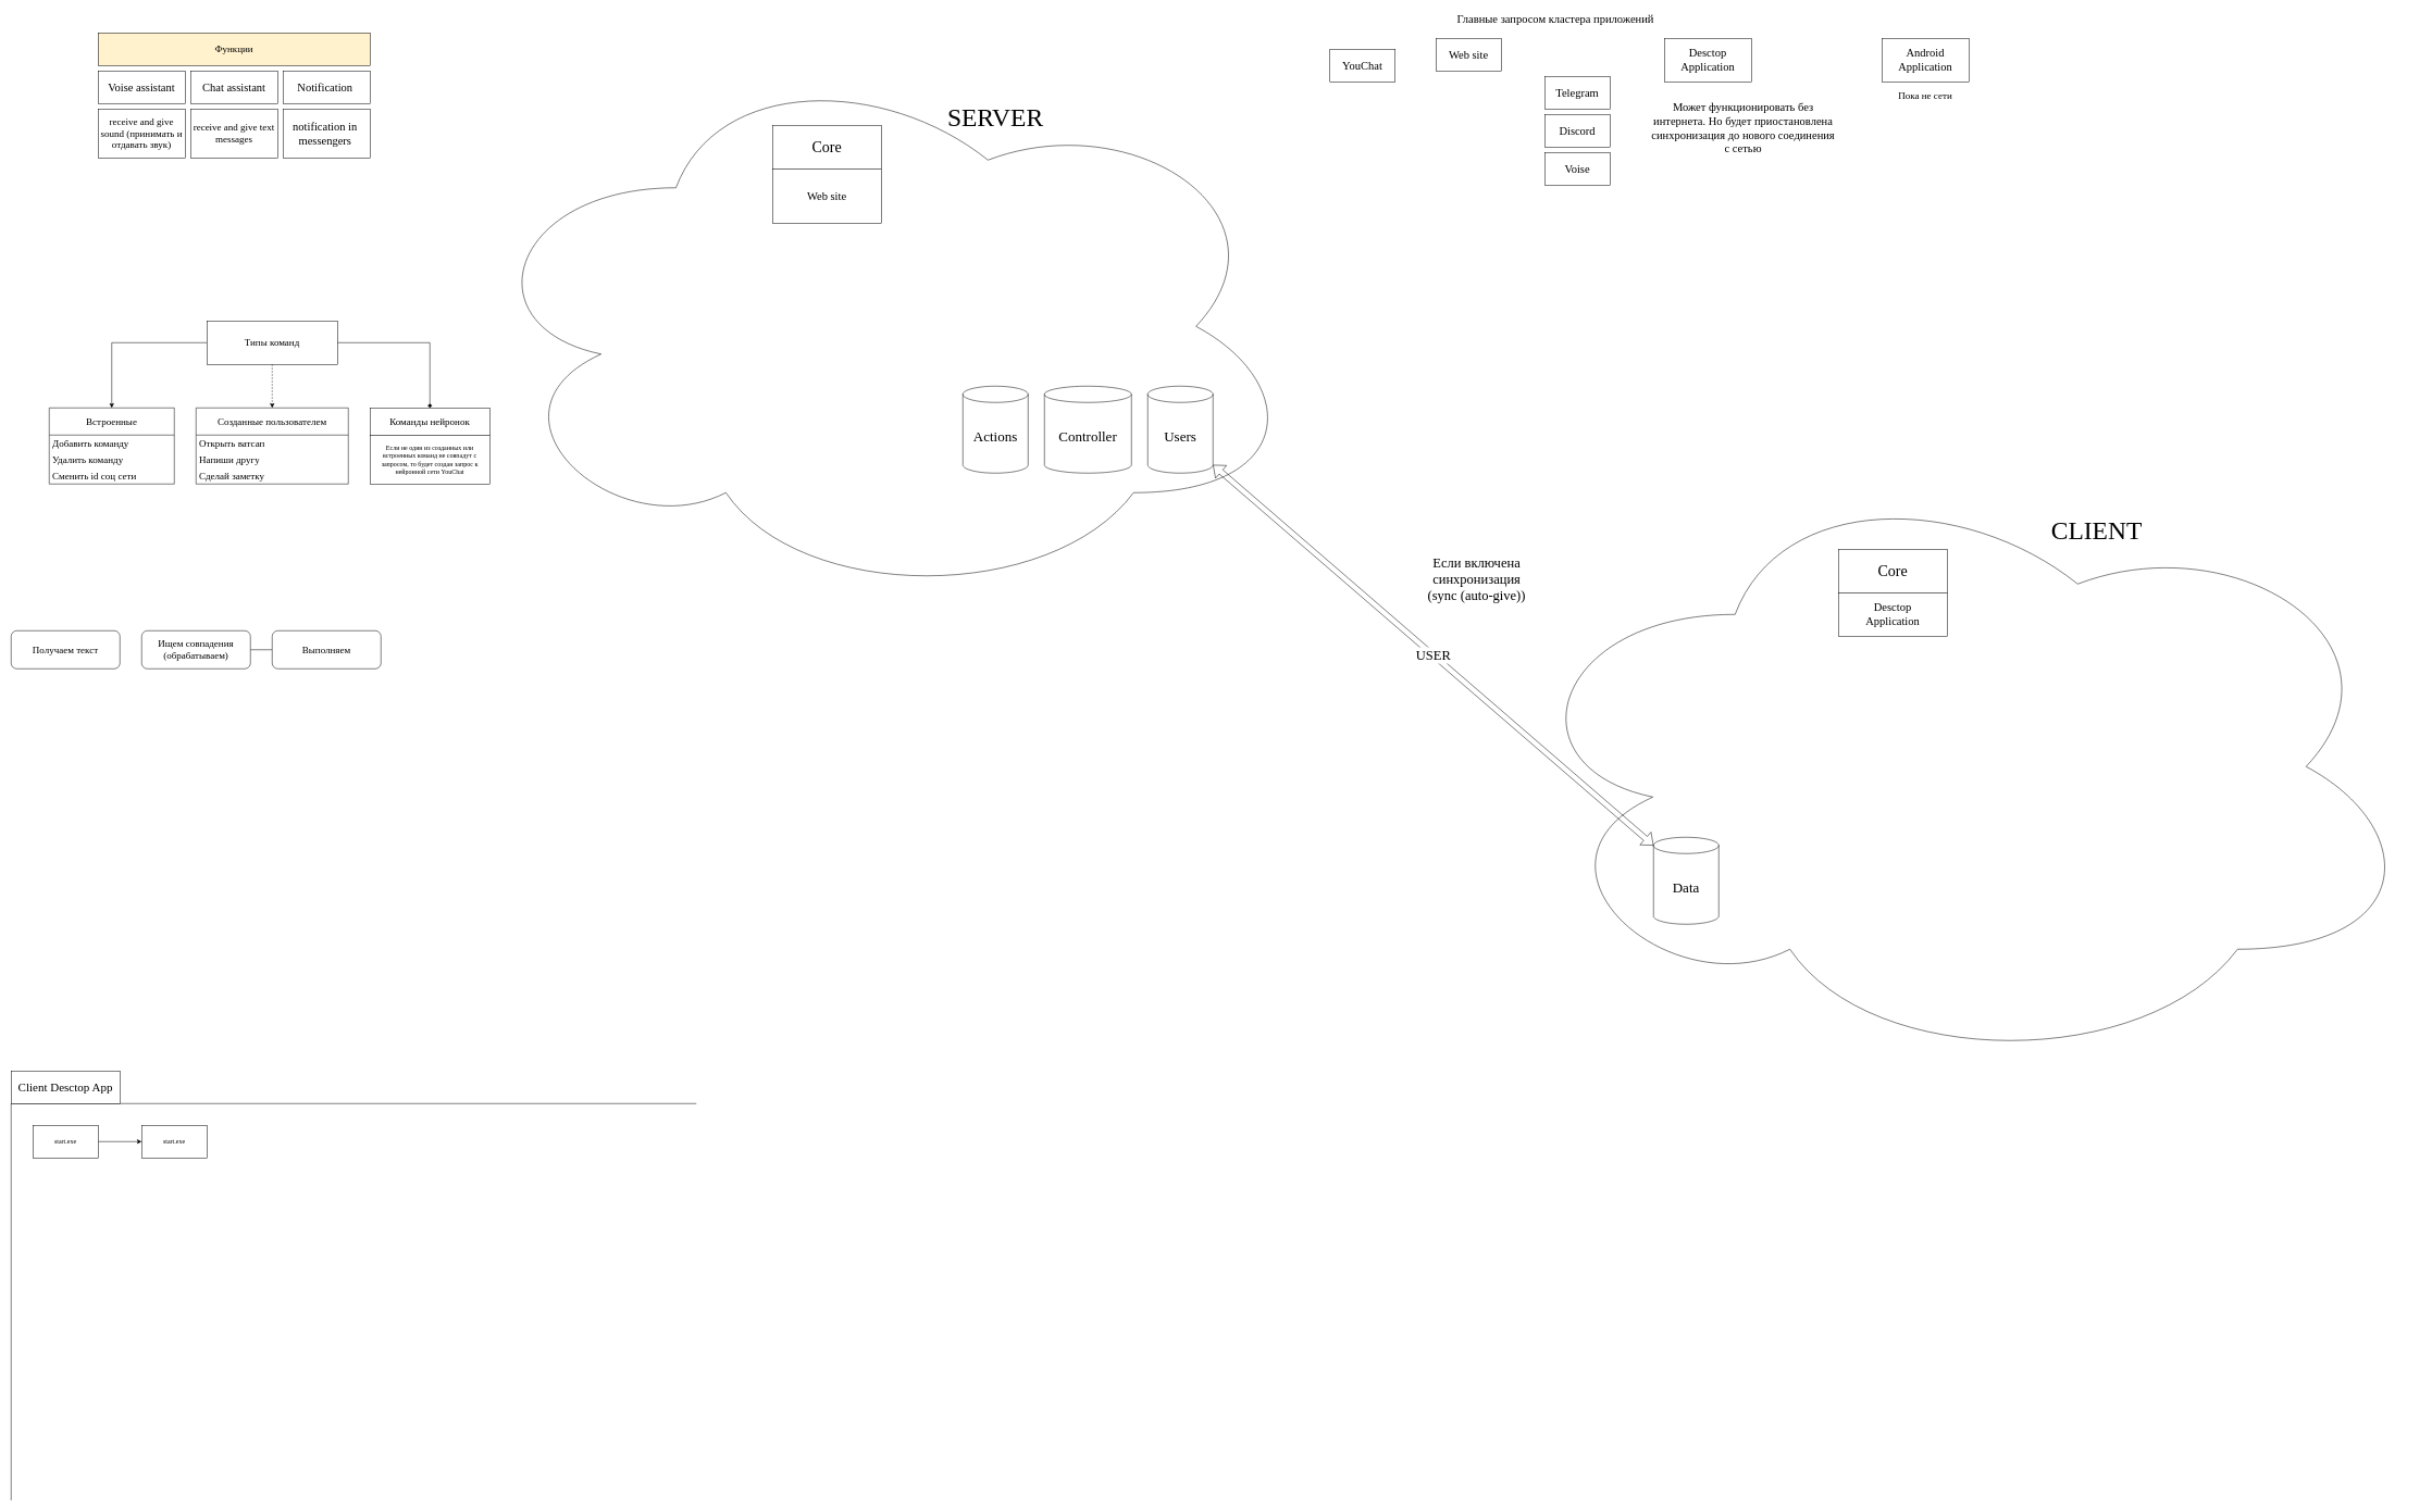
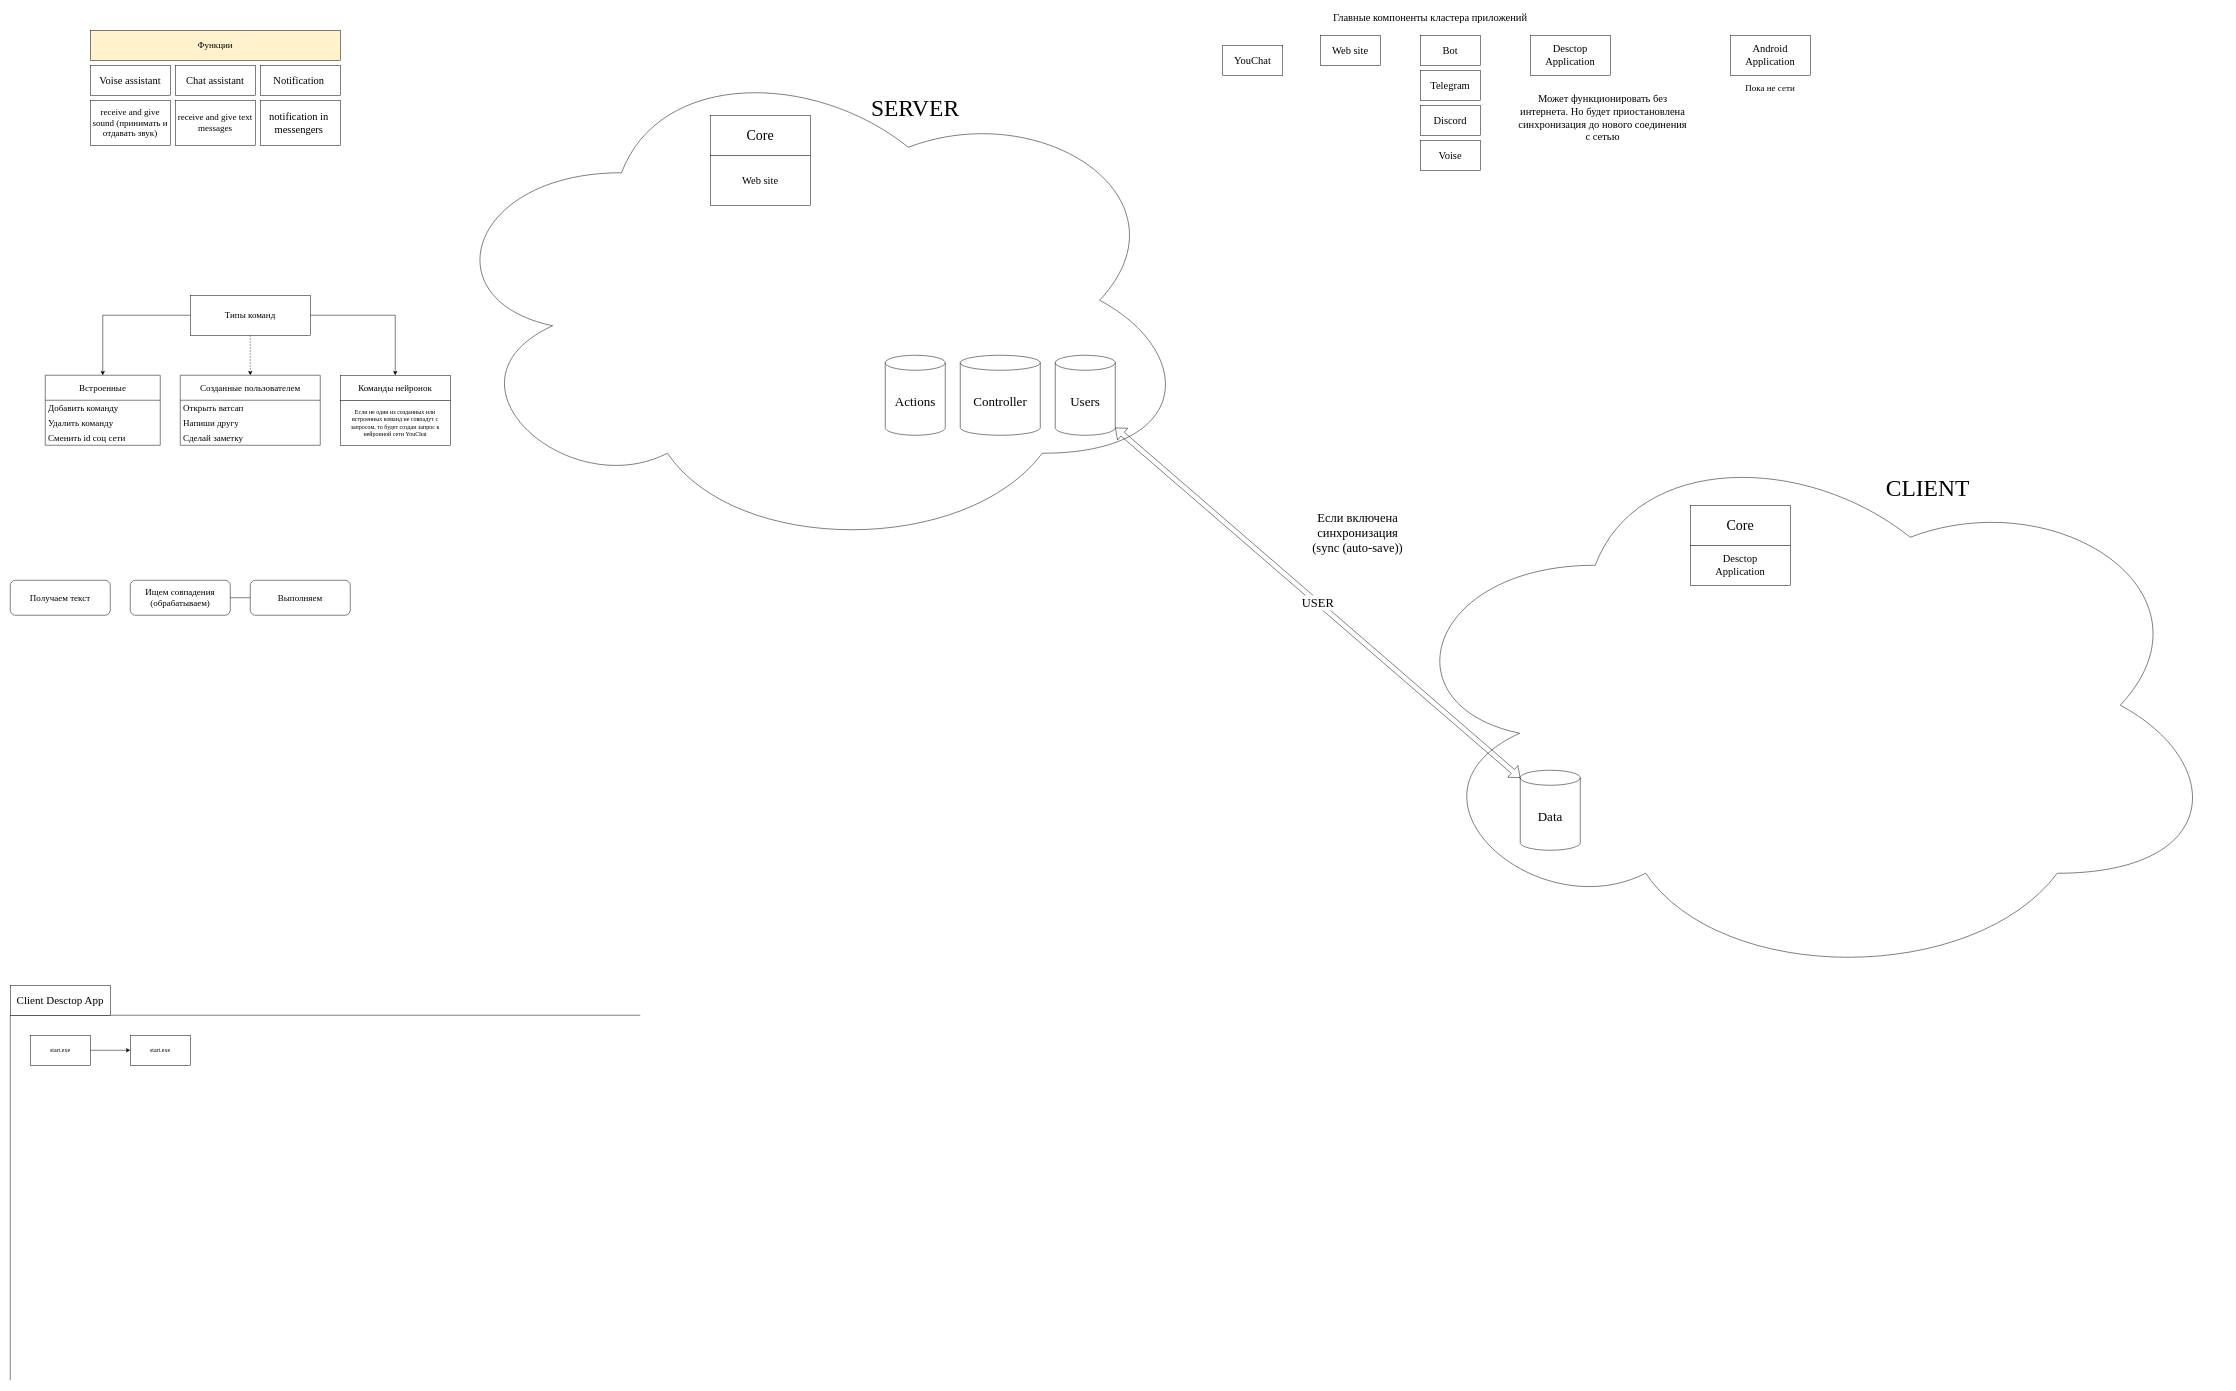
- <mxCell id="50" value="Главные запросом кластера приложений" style="text;html=1;strokeColor=none;fillColor=none;align=center;verticalAlign=middle;whiteSpace=wrap;rounded=0;shadow=0;glass=0;labelBackgroundColor=none;sketch=0;fillStyle=auto;fontFamily=Comic Sans MS;fontSize=21;fontColor=default;" parent="1" vertex="1"><mxGeometry x="2600" y="20" width="520" height="30" as="geometry" /></mxCell>
+ <mxCell id="50" value="Главные компоненты кластера приложений" style="text;html=1;strokeColor=none;fillColor=none;align=center;verticalAlign=middle;whiteSpace=wrap;rounded=0;shadow=0;glass=0;labelBackgroundColor=none;sketch=0;fillStyle=auto;fontFamily=Comic Sans MS;fontSize=21;fontColor=default;" parent="1" vertex="1"><mxGeometry x="2600" y="20" width="520" height="30" as="geometry" /></mxCell>
+ <mxCell id="9" value="Bot" style="rounded=0;whiteSpace=wrap;html=1;shadow=0;glass=0;labelBackgroundColor=none;sketch=0;fillStyle=auto;fontFamily=Comic Sans MS;fontSize=21;fontColor=default;fillColor=default;" parent="1" vertex="1"><mxGeometry x="2840" y="70" width="120" height="60" as="geometry" /></mxCell>
- <mxCell id="27" style="edgeStyle=orthogonalEdgeStyle;rounded=0;orthogonalLoop=1;jettySize=auto;html=1;entryX=0.5;entryY=0;entryDx=0;entryDy=0;fontFamily=Comic Sans MS;fontSize=12;fontColor=default;endArrow=diamond;" parent="1" source="28" target="37" edge="1"><mxGeometry relative="1" as="geometry" /></mxCell>
+ <mxCell id="27" style="edgeStyle=orthogonalEdgeStyle;rounded=0;orthogonalLoop=1;jettySize=auto;html=1;entryX=0.5;entryY=0;entryDx=0;entryDy=0;fontFamily=Comic Sans MS;fontSize=12;fontColor=default;" parent="1" source="28" target="37" edge="1"><mxGeometry relative="1" as="geometry" /></mxCell>
- <mxCell id="46" value="Если включена синхронизация &lt;br&gt;(sync (auto-give))" style="text;html=1;strokeColor=none;fillColor=none;align=center;verticalAlign=middle;whiteSpace=wrap;rounded=0;shadow=0;glass=0;labelBackgroundColor=none;sketch=0;fillStyle=auto;fontFamily=Comic Sans MS;fontSize=25;fontColor=default;" parent="1" vertex="1"><mxGeometry x="2560" y="1000" width="310" height="130" as="geometry" /></mxCell>
+ <mxCell id="46" value="Если включена синхронизация &lt;br&gt;(sync (auto-save))" style="text;html=1;strokeColor=none;fillColor=none;align=center;verticalAlign=middle;whiteSpace=wrap;rounded=0;shadow=0;glass=0;labelBackgroundColor=none;sketch=0;fillStyle=auto;fontFamily=Comic Sans MS;fontSize=25;fontColor=default;" parent="1" vertex="1"><mxGeometry x="2560" y="1000" width="310" height="130" as="geometry" /></mxCell>
